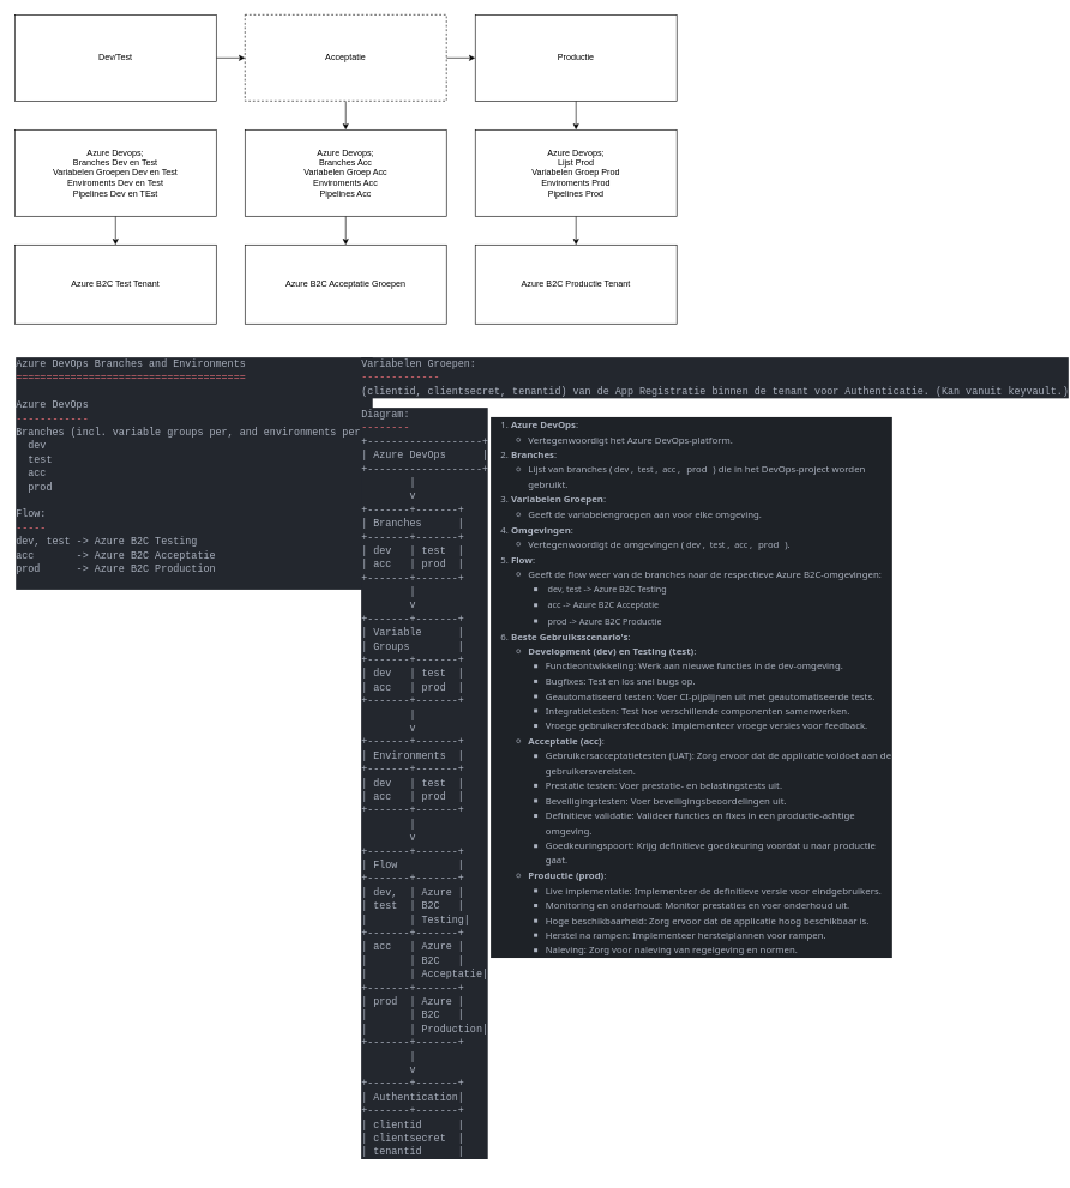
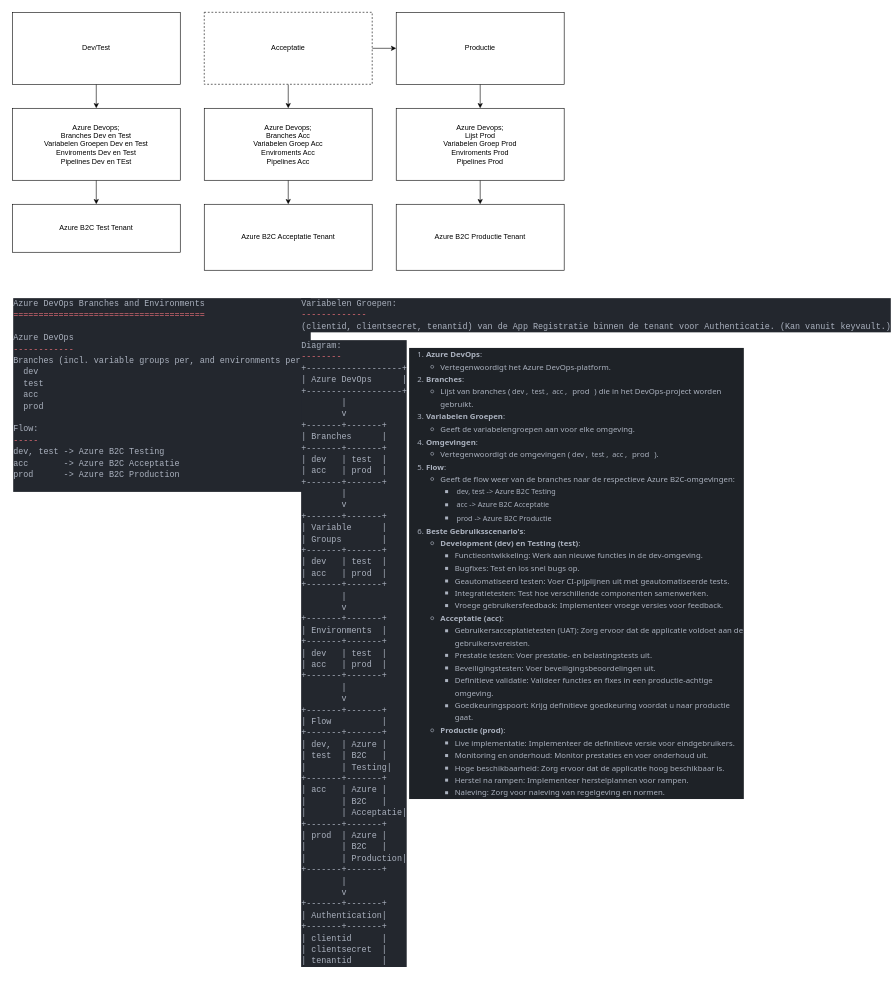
- <mxCell id="2" style="edgeStyle=orthogonalEdgeStyle;rounded=0;orthogonalLoop=1;jettySize=auto;html=1;" edge="1" parent="1" source="3" target="6"><mxGeometry relative="1" as="geometry" /></mxCell>
+ <mxCell id="2" style="edgeStyle=orthogonalEdgeStyle;rounded=0;orthogonalLoop=1;jettySize=auto;html=1;entryX=0.5;entryY=0;entryDx=0;entryDy=0;" edge="1" parent="1" source="3" target="10"><mxGeometry relative="1" as="geometry" /></mxCell>
- <mxCell id="11" value="Azure B2C Test Tenant" style="rounded=0;whiteSpace=wrap;html=1;" vertex="1" parent="1"><mxGeometry y="340" width="280" height="110" as="geometry" x="20" /></mxCell>
+ <mxCell id="11" value="Azure B2C Test Tenant" style="rounded=0;whiteSpace=wrap;html=1;" vertex="1" parent="1"><mxGeometry x="20" y="340" width="280" height="80" as="geometry" /></mxCell>
- <mxCell id="14" value="Azure B2C Acceptatie Groepen" style="rounded=0;whiteSpace=wrap;html=1;" vertex="1" parent="1"><mxGeometry x="340" y="340" width="280" height="110" as="geometry" /></mxCell>
+ <mxCell id="14" value="Azure B2C Acceptatie Tenant" style="rounded=0;whiteSpace=wrap;html=1;" vertex="1" parent="1"><mxGeometry x="340" y="340" width="280" height="110" as="geometry" /></mxCell>
